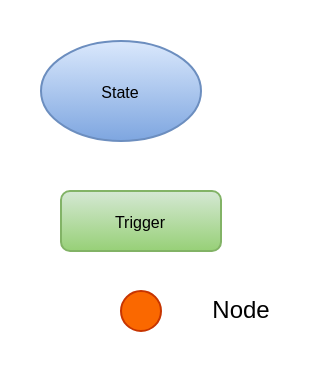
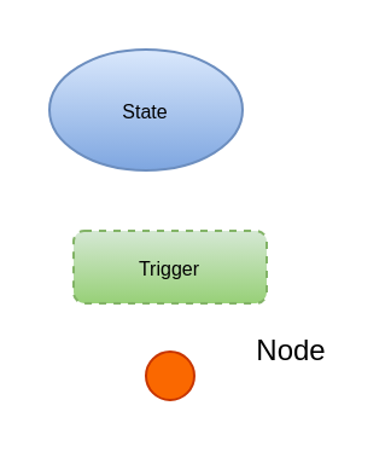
- <mxCell id="2" value="&lt;font color=&quot;#000000&quot; style=&quot;font-size: 8px&quot;&gt;Trigger&lt;/font&gt;" style="rounded=1;whiteSpace=wrap;html=1;fillColor=#d5e8d4;strokeColor=#82b366;gradientColor=#97d077;" parent="1" vertex="1"><mxGeometry x="30" y="95" width="80" height="30" as="geometry" /></mxCell>
+ <mxCell id="2" value="&lt;font color=&quot;#000000&quot; style=&quot;font-size: 8px&quot;&gt;Trigger&lt;/font&gt;" style="rounded=1;whiteSpace=wrap;html=1;fillColor=#d5e8d4;strokeColor=#82b366;gradientColor=#97d077;dashed=1;" parent="1" vertex="1"><mxGeometry x="30" y="95" width="80" height="30" as="geometry" /></mxCell>
- <mxCell id="5" value="Node" style="text;html=1;resizable=0;autosize=1;align=center;verticalAlign=middle;points=[];fillColor=none;strokeColor=none;rounded=0;" vertex="1" parent="1"><mxGeometry x="100" y="145" width="40" height="20" as="geometry" /></mxCell>
+ <mxCell id="5" value="Node" style="text;html=1;resizable=0;autosize=1;align=center;verticalAlign=middle;points=[];fillColor=none;strokeColor=none;rounded=0;" vertex="1" parent="1"><mxGeometry x="100" y="135" width="40" height="20" as="geometry" /></mxCell>
